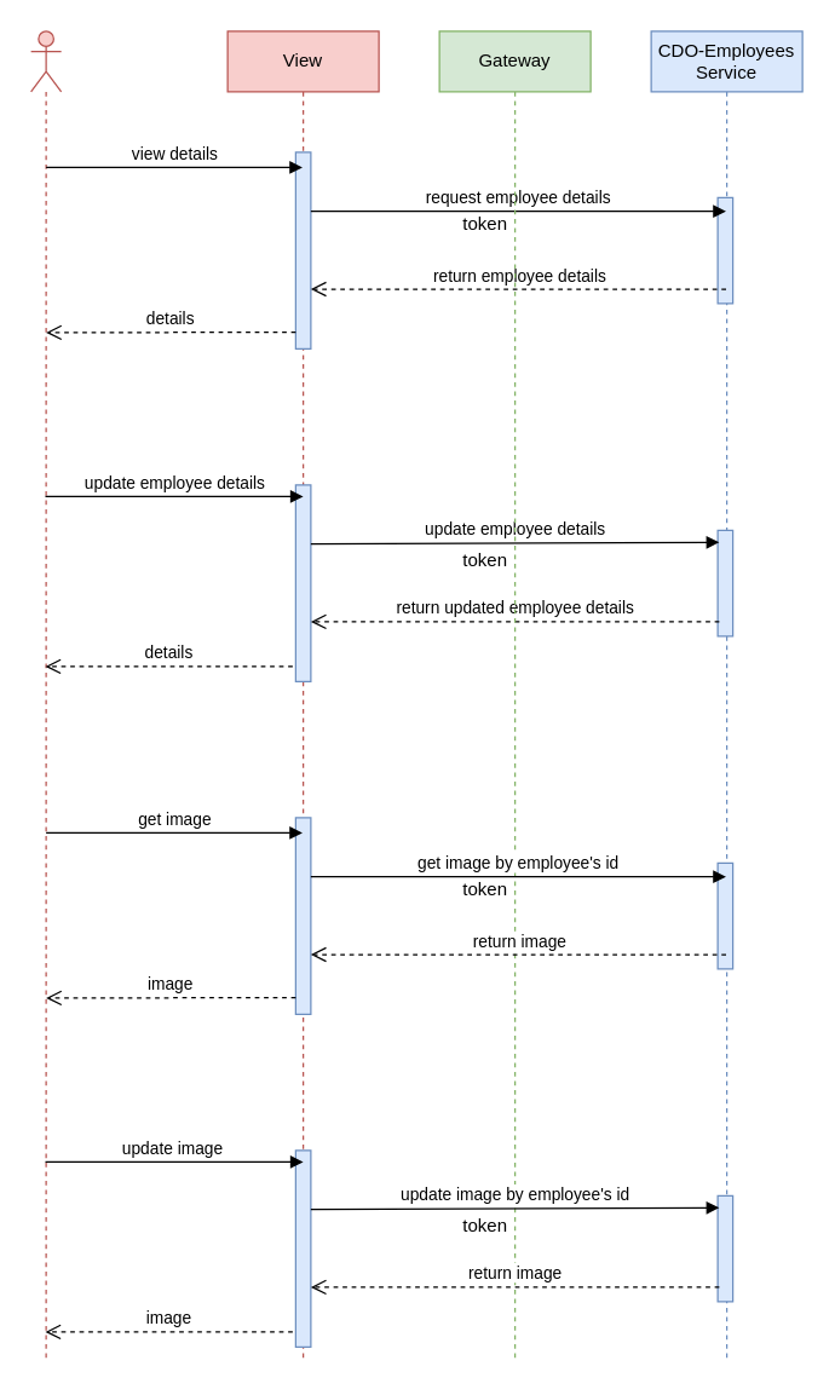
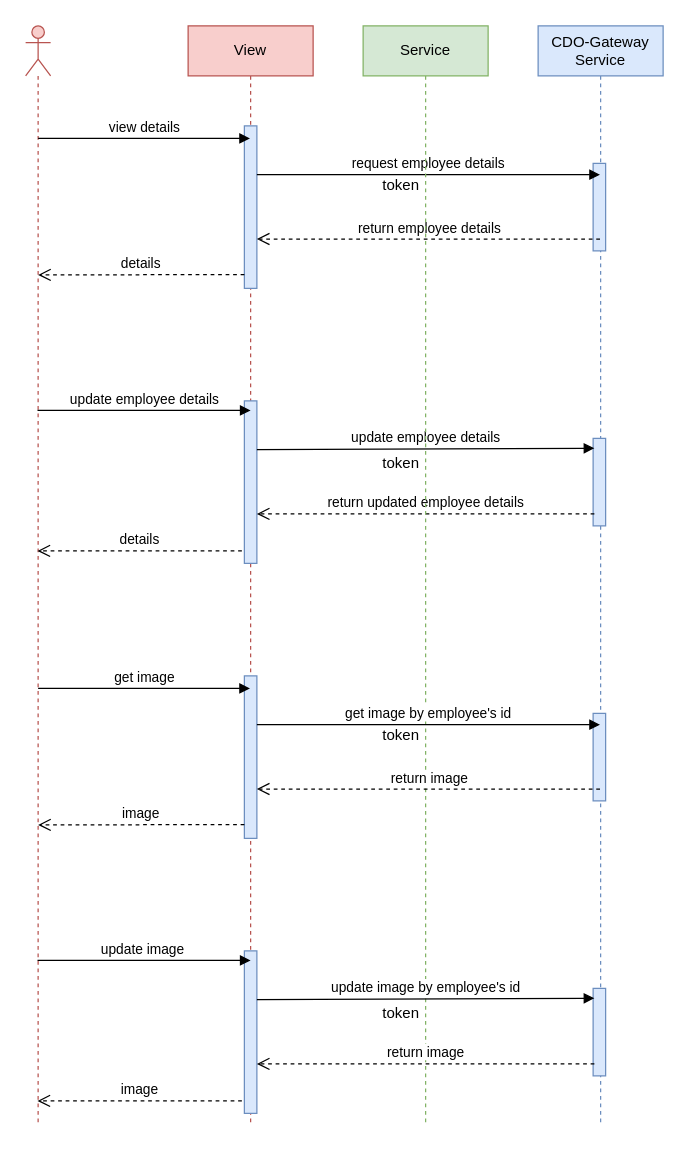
- <mxCell id="19" value="Gateway" style="shape=umlLifeline;perimeter=lifelinePerimeter;whiteSpace=wrap;html=1;container=1;collapsible=0;recursiveResize=0;outlineConnect=0;fillColor=#d5e8d4;strokeColor=#82b366;" parent="1" vertex="1"><mxGeometry x="290" y="20" width="100" height="880" as="geometry" /></mxCell>
+ <mxCell id="19" value="Service" style="shape=umlLifeline;perimeter=lifelinePerimeter;whiteSpace=wrap;html=1;container=1;collapsible=0;recursiveResize=0;outlineConnect=0;fillColor=#d5e8d4;strokeColor=#82b366;" parent="1" vertex="1"><mxGeometry x="290" y="20" width="100" height="880" as="geometry" /></mxCell>
- <mxCell id="4" value="&lt;span&gt;CDO-Employees Service&lt;/span&gt;" style="shape=umlLifeline;perimeter=lifelinePerimeter;whiteSpace=wrap;html=1;container=1;collapsible=0;recursiveResize=0;outlineConnect=0;fillColor=#dae8fc;strokeColor=#6c8ebf;" parent="1" vertex="1"><mxGeometry x="430" y="20" width="100" height="880" as="geometry" /></mxCell>
+ <mxCell id="4" value="&lt;span&gt;CDO-Gateway Service&lt;/span&gt;" style="shape=umlLifeline;perimeter=lifelinePerimeter;whiteSpace=wrap;html=1;container=1;collapsible=0;recursiveResize=0;outlineConnect=0;fillColor=#dae8fc;strokeColor=#6c8ebf;" parent="1" vertex="1"><mxGeometry x="430" y="20" width="100" height="880" as="geometry" /></mxCell>
